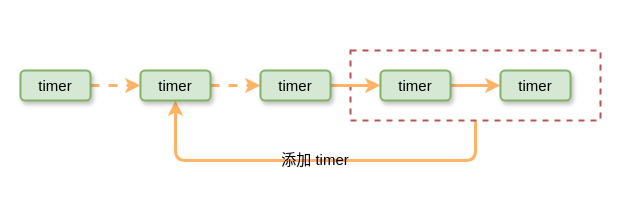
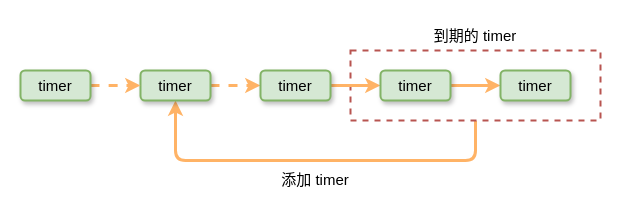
+ <mxCell id="10" value="&lt;font face=&quot;helvetica&quot;&gt;&lt;span style=&quot;font-size: 15px&quot;&gt;到期的 timer&lt;/span&gt;&lt;/font&gt;" style="text;whiteSpace=wrap;html=1;align=center;" parent="1" vertex="1"><mxGeometry x="400" y="20" width="150" height="30" as="geometry" /></mxCell>
- <mxCell id="14" value="&lt;font face=&quot;helvetica&quot;&gt;&lt;span style=&quot;font-size: 15px&quot;&gt;添加 timer&lt;/span&gt;&lt;/font&gt;" style="text;whiteSpace=wrap;html=1;align=center;" vertex="1" parent="1"><mxGeometry x="240" y="144" width="150" height="30" as="geometry" /></mxCell>
+ <mxCell id="14" value="&lt;font face=&quot;helvetica&quot;&gt;&lt;span style=&quot;font-size: 15px&quot;&gt;添加 timer&lt;/span&gt;&lt;/font&gt;" style="text;whiteSpace=wrap;html=1;align=center;" vertex="1" parent="1"><mxGeometry x="240" y="164" width="150" height="30" as="geometry" /></mxCell>
